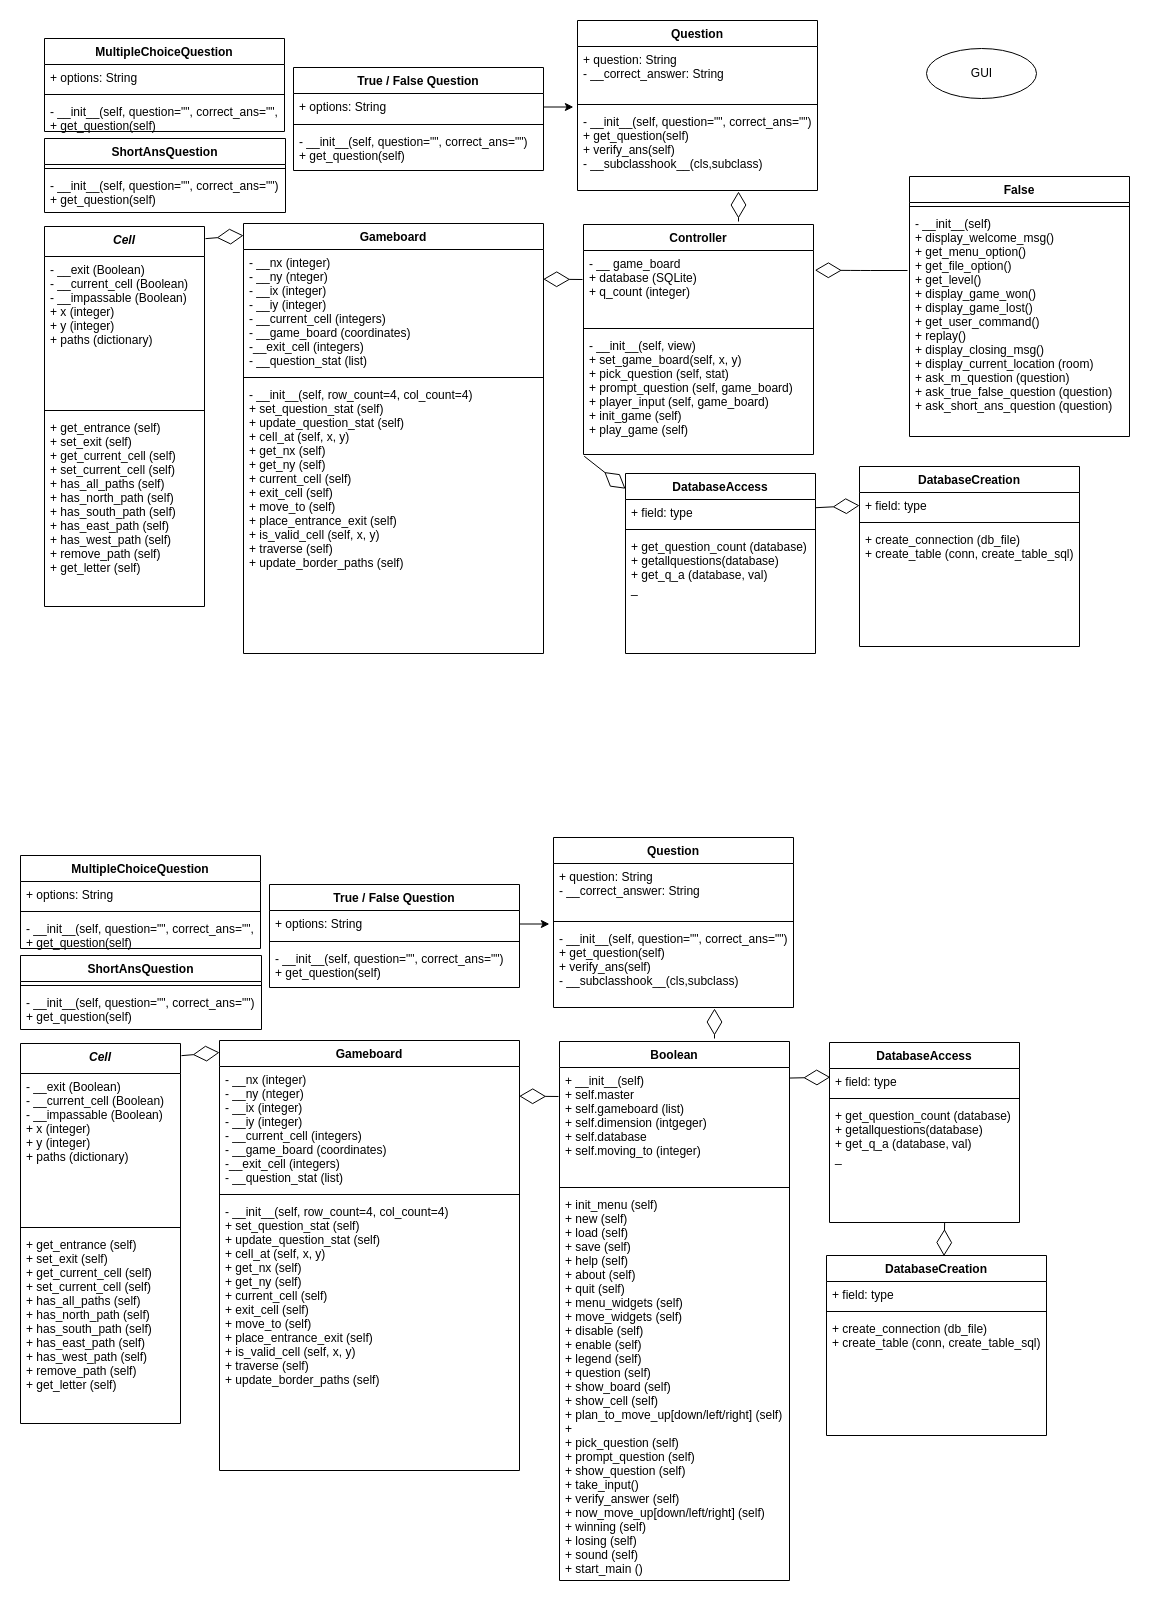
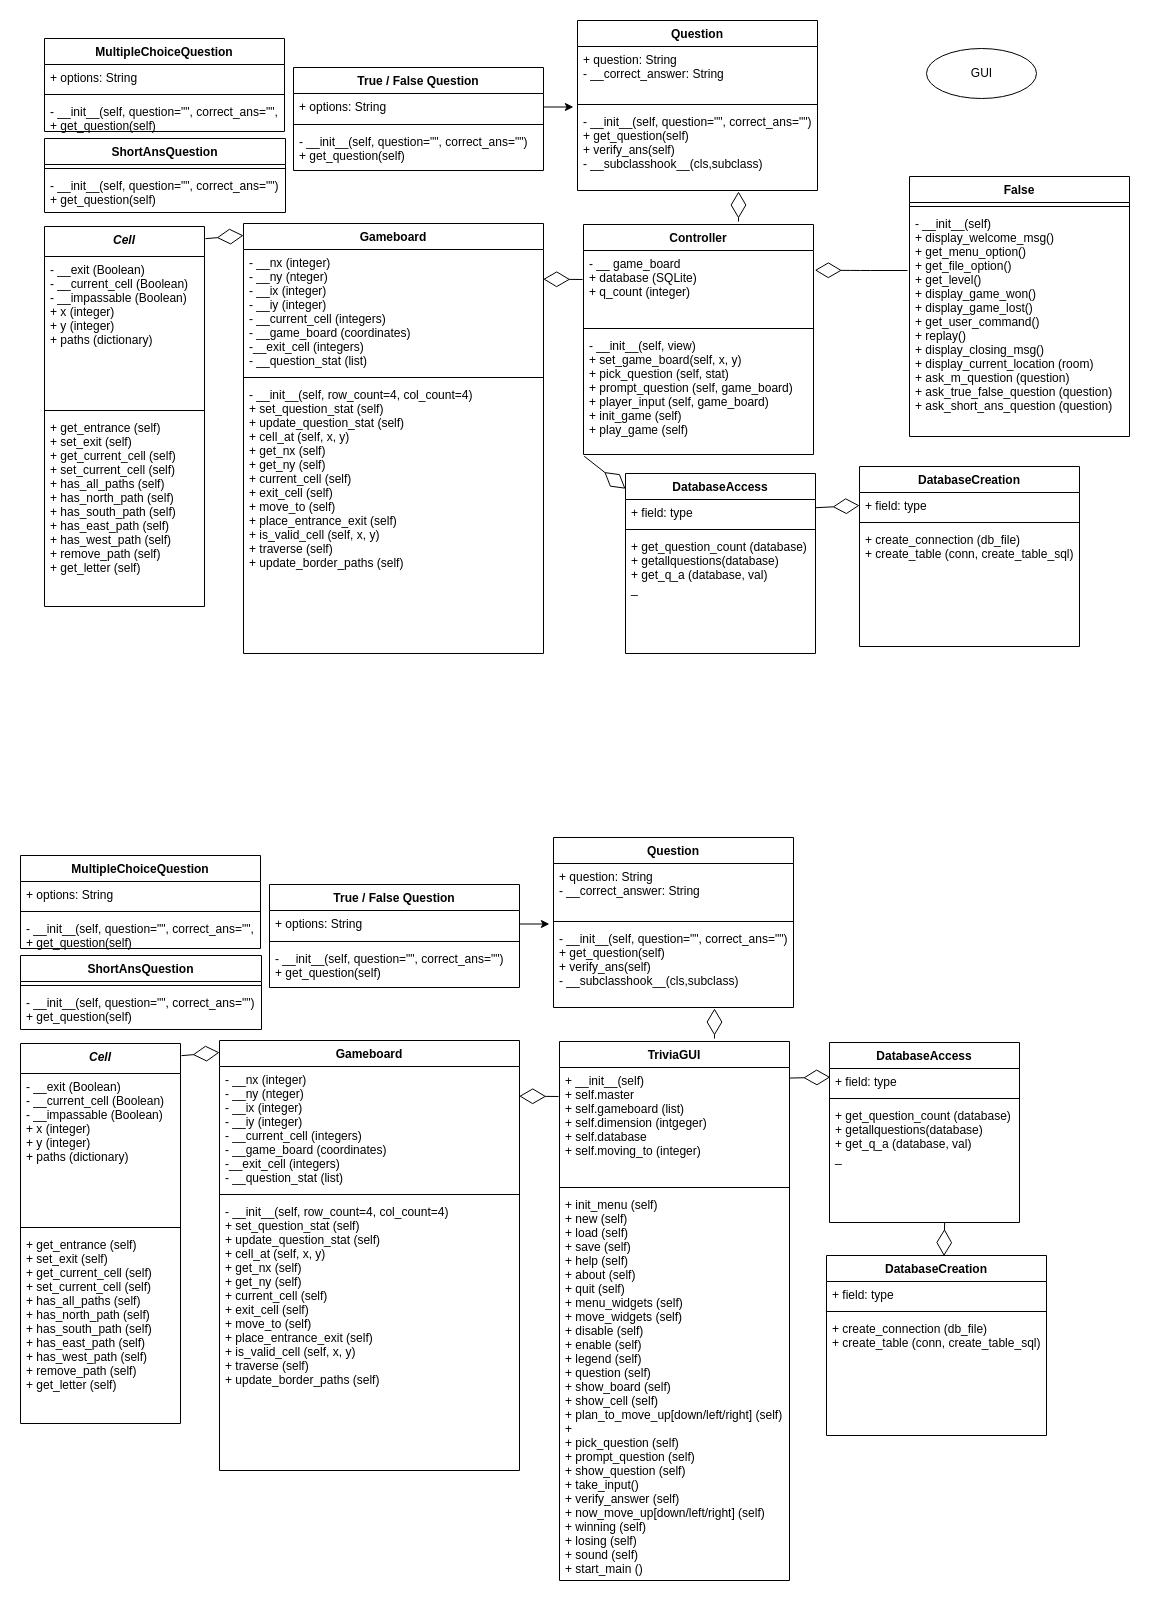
- <mxCell id="48" value="Boolean" style="swimlane;fontStyle=1;align=center;verticalAlign=top;childLayout=stackLayout;horizontal=1;startSize=26;horizontalStack=0;resizeParent=1;resizeParentMax=0;resizeLast=0;collapsible=1;marginBottom=0;" vertex="1" parent="1"><mxGeometry x="559" y="1041" width="230" height="539" as="geometry" /></mxCell>
+ <mxCell id="48" value="TriviaGUI" style="swimlane;fontStyle=1;align=center;verticalAlign=top;childLayout=stackLayout;horizontal=1;startSize=26;horizontalStack=0;resizeParent=1;resizeParentMax=0;resizeLast=0;collapsible=1;marginBottom=0;" vertex="1" parent="1"><mxGeometry x="559" y="1041" width="230" height="539" as="geometry" /></mxCell>
